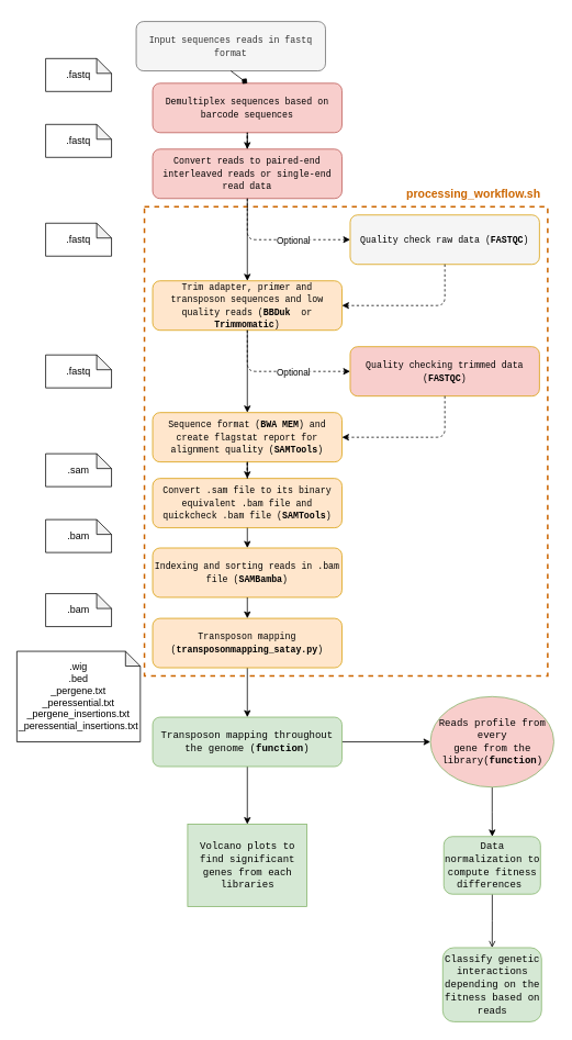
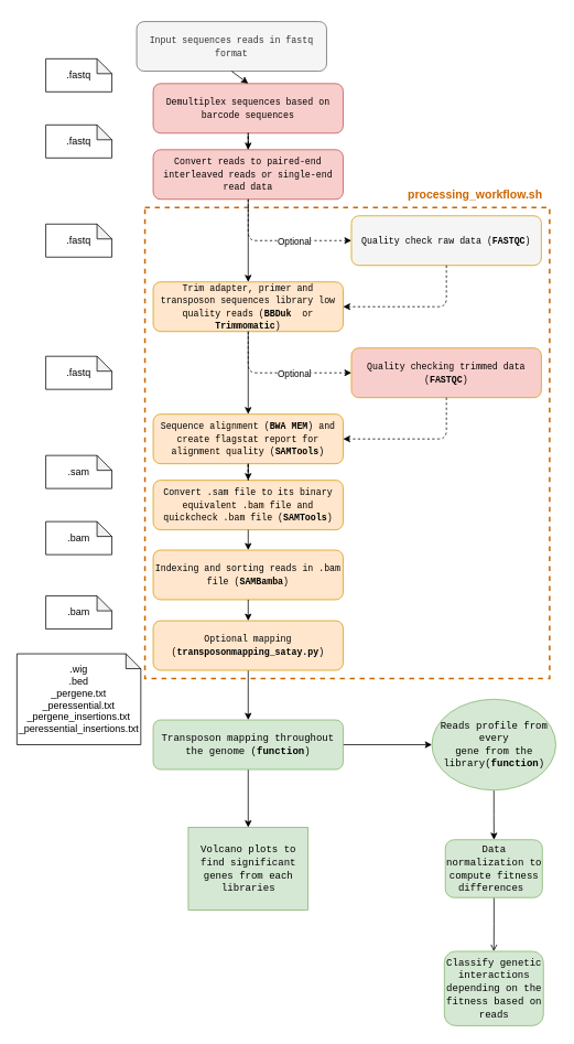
- <mxCell id="38" value="" style="endArrow=diamond;html=1;exitX=0.5;exitY=1;exitDx=0;exitDy=0;entryX=0.5;entryY=0;entryDx=0;entryDy=0;" parent="12" source="37" target="32" edge="1"><mxGeometry width="50" height="50" relative="1" as="geometry"><mxPoint x="290" y="230" as="sourcePoint" /><mxPoint x="290" y="330" as="targetPoint" /></mxGeometry></mxCell>
+ <mxCell id="38" value="" style="endArrow=classic;html=1;exitX=0.5;exitY=1;exitDx=0;exitDy=0;entryX=0.5;entryY=0;entryDx=0;entryDy=0;" parent="12" source="37" target="32" edge="1"><mxGeometry width="50" height="50" relative="1" as="geometry"><mxPoint x="290" y="230" as="sourcePoint" /><mxPoint x="290" y="330" as="targetPoint" /></mxGeometry></mxCell>
- <mxCell id="16" value="&lt;p style=&quot;margin-top: 0pt ; margin-bottom: 0pt ; margin-left: 0in ; direction: ltr ; unicode-bidi: embed ; word-break: normal&quot;&gt;&lt;font face=&quot;courier new&quot;&gt;&lt;span style=&quot;font-size: 11px&quot;&gt;Trim adapter, primer and transposon sequences and low quality reads (&lt;b&gt;BBDuk&amp;nbsp;&lt;/b&gt;&amp;nbsp;or &lt;b&gt;Trimmomatic&lt;/b&gt;)&lt;/span&gt;&lt;/font&gt;&lt;/p&gt;" style="rounded=1;whiteSpace=wrap;html=1;fillColor=#ffe6cc;strokeColor=#d79b00;" parent="13" vertex="1"><mxGeometry x="10" y="120" width="230" height="60" as="geometry" /></mxCell>
+ <mxCell id="16" value="&lt;p style=&quot;margin-top: 0pt ; margin-bottom: 0pt ; margin-left: 0in ; direction: ltr ; unicode-bidi: embed ; word-break: normal&quot;&gt;&lt;font face=&quot;courier new&quot;&gt;&lt;span style=&quot;font-size: 11px&quot;&gt;Trim adapter, primer and transposon sequences library low quality reads (&lt;b&gt;BBDuk&amp;nbsp;&lt;/b&gt;&amp;nbsp;or &lt;b&gt;Trimmomatic&lt;/b&gt;)&lt;/span&gt;&lt;/font&gt;&lt;/p&gt;" style="rounded=1;whiteSpace=wrap;html=1;fillColor=#ffe6cc;strokeColor=#d79b00;" parent="13" vertex="1"><mxGeometry x="10" y="120" width="230" height="60" as="geometry" /></mxCell>
- <mxCell id="19" value="&lt;p style=&quot;margin-top: 0pt ; margin-bottom: 0pt ; margin-left: 0in ; direction: ltr ; unicode-bidi: embed ; word-break: normal&quot;&gt;&lt;font face=&quot;courier new&quot;&gt;&lt;span style=&quot;font-size: 11px&quot;&gt;Sequence format (&lt;b&gt;BWA MEM&lt;/b&gt;) and create flagstat report for alignment quality (&lt;b&gt;SAMTools&lt;/b&gt;)&lt;/span&gt;&lt;/font&gt;&lt;/p&gt;" style="rounded=1;whiteSpace=wrap;html=1;fillColor=#ffe6cc;strokeColor=#d79b00;" parent="13" vertex="1"><mxGeometry x="10" y="280" width="230" height="60" as="geometry" /></mxCell>
+ <mxCell id="19" value="&lt;p style=&quot;margin-top: 0pt ; margin-bottom: 0pt ; margin-left: 0in ; direction: ltr ; unicode-bidi: embed ; word-break: normal&quot;&gt;&lt;font face=&quot;courier new&quot;&gt;&lt;span style=&quot;font-size: 11px&quot;&gt;Sequence alignment (&lt;b&gt;BWA MEM&lt;/b&gt;) and create flagstat report for alignment quality (&lt;b&gt;SAMTools&lt;/b&gt;)&lt;/span&gt;&lt;/font&gt;&lt;/p&gt;" style="rounded=1;whiteSpace=wrap;html=1;fillColor=#ffe6cc;strokeColor=#d79b00;" parent="13" vertex="1"><mxGeometry x="10" y="280" width="230" height="60" as="geometry" /></mxCell>
- <mxCell id="29" value="&lt;p style=&quot;margin-top: 0pt ; margin-bottom: 0pt ; margin-left: 0in ; direction: ltr ; unicode-bidi: embed ; word-break: normal&quot;&gt;&lt;font face=&quot;courier new&quot;&gt;&lt;span style=&quot;font-size: 11px&quot;&gt;Transposon mapping (&lt;b&gt;transposonmapping_satay.py&lt;/b&gt;)&lt;/span&gt;&lt;/font&gt;&lt;/p&gt;" style="rounded=1;whiteSpace=wrap;html=1;fillColor=#ffe6cc;strokeColor=#d79b00;" parent="13" vertex="1"><mxGeometry x="10" y="530" width="230" height="60" as="geometry" /></mxCell>
+ <mxCell id="29" value="&lt;p style=&quot;margin-top: 0pt ; margin-bottom: 0pt ; margin-left: 0in ; direction: ltr ; unicode-bidi: embed ; word-break: normal&quot;&gt;&lt;font face=&quot;courier new&quot;&gt;&lt;span style=&quot;font-size: 11px&quot;&gt;Optional mapping (&lt;b&gt;transposonmapping_satay.py&lt;/b&gt;)&lt;/span&gt;&lt;/font&gt;&lt;/p&gt;" style="rounded=1;whiteSpace=wrap;html=1;fillColor=#ffe6cc;strokeColor=#d79b00;" parent="13" vertex="1"><mxGeometry x="10" y="530" width="230" height="60" as="geometry" /></mxCell>
- <mxCell id="8" value="&lt;font face=&quot;Courier New&quot;&gt;Reads profile from every &lt;br&gt;gene from the library(&lt;b&gt;function&lt;/b&gt;)&lt;/font&gt;" style="ellipse;whiteSpace=wrap;html=1;rounded=1;strokeColor=#82b366;fillColor=#f8cecc;" parent="1" vertex="1"><mxGeometry x="522.5" y="845" width="150" height="110" as="geometry" /></mxCell>
+ <mxCell id="8" value="&lt;font face=&quot;Courier New&quot;&gt;Reads profile from every &lt;br&gt;gene from the library(&lt;b&gt;function&lt;/b&gt;)&lt;/font&gt;" style="ellipse;whiteSpace=wrap;html=1;rounded=1;strokeColor=#82b366;fillColor=#d5e8d4;" parent="1" vertex="1"><mxGeometry x="522.5" y="845" width="150" height="110" as="geometry" /></mxCell>
